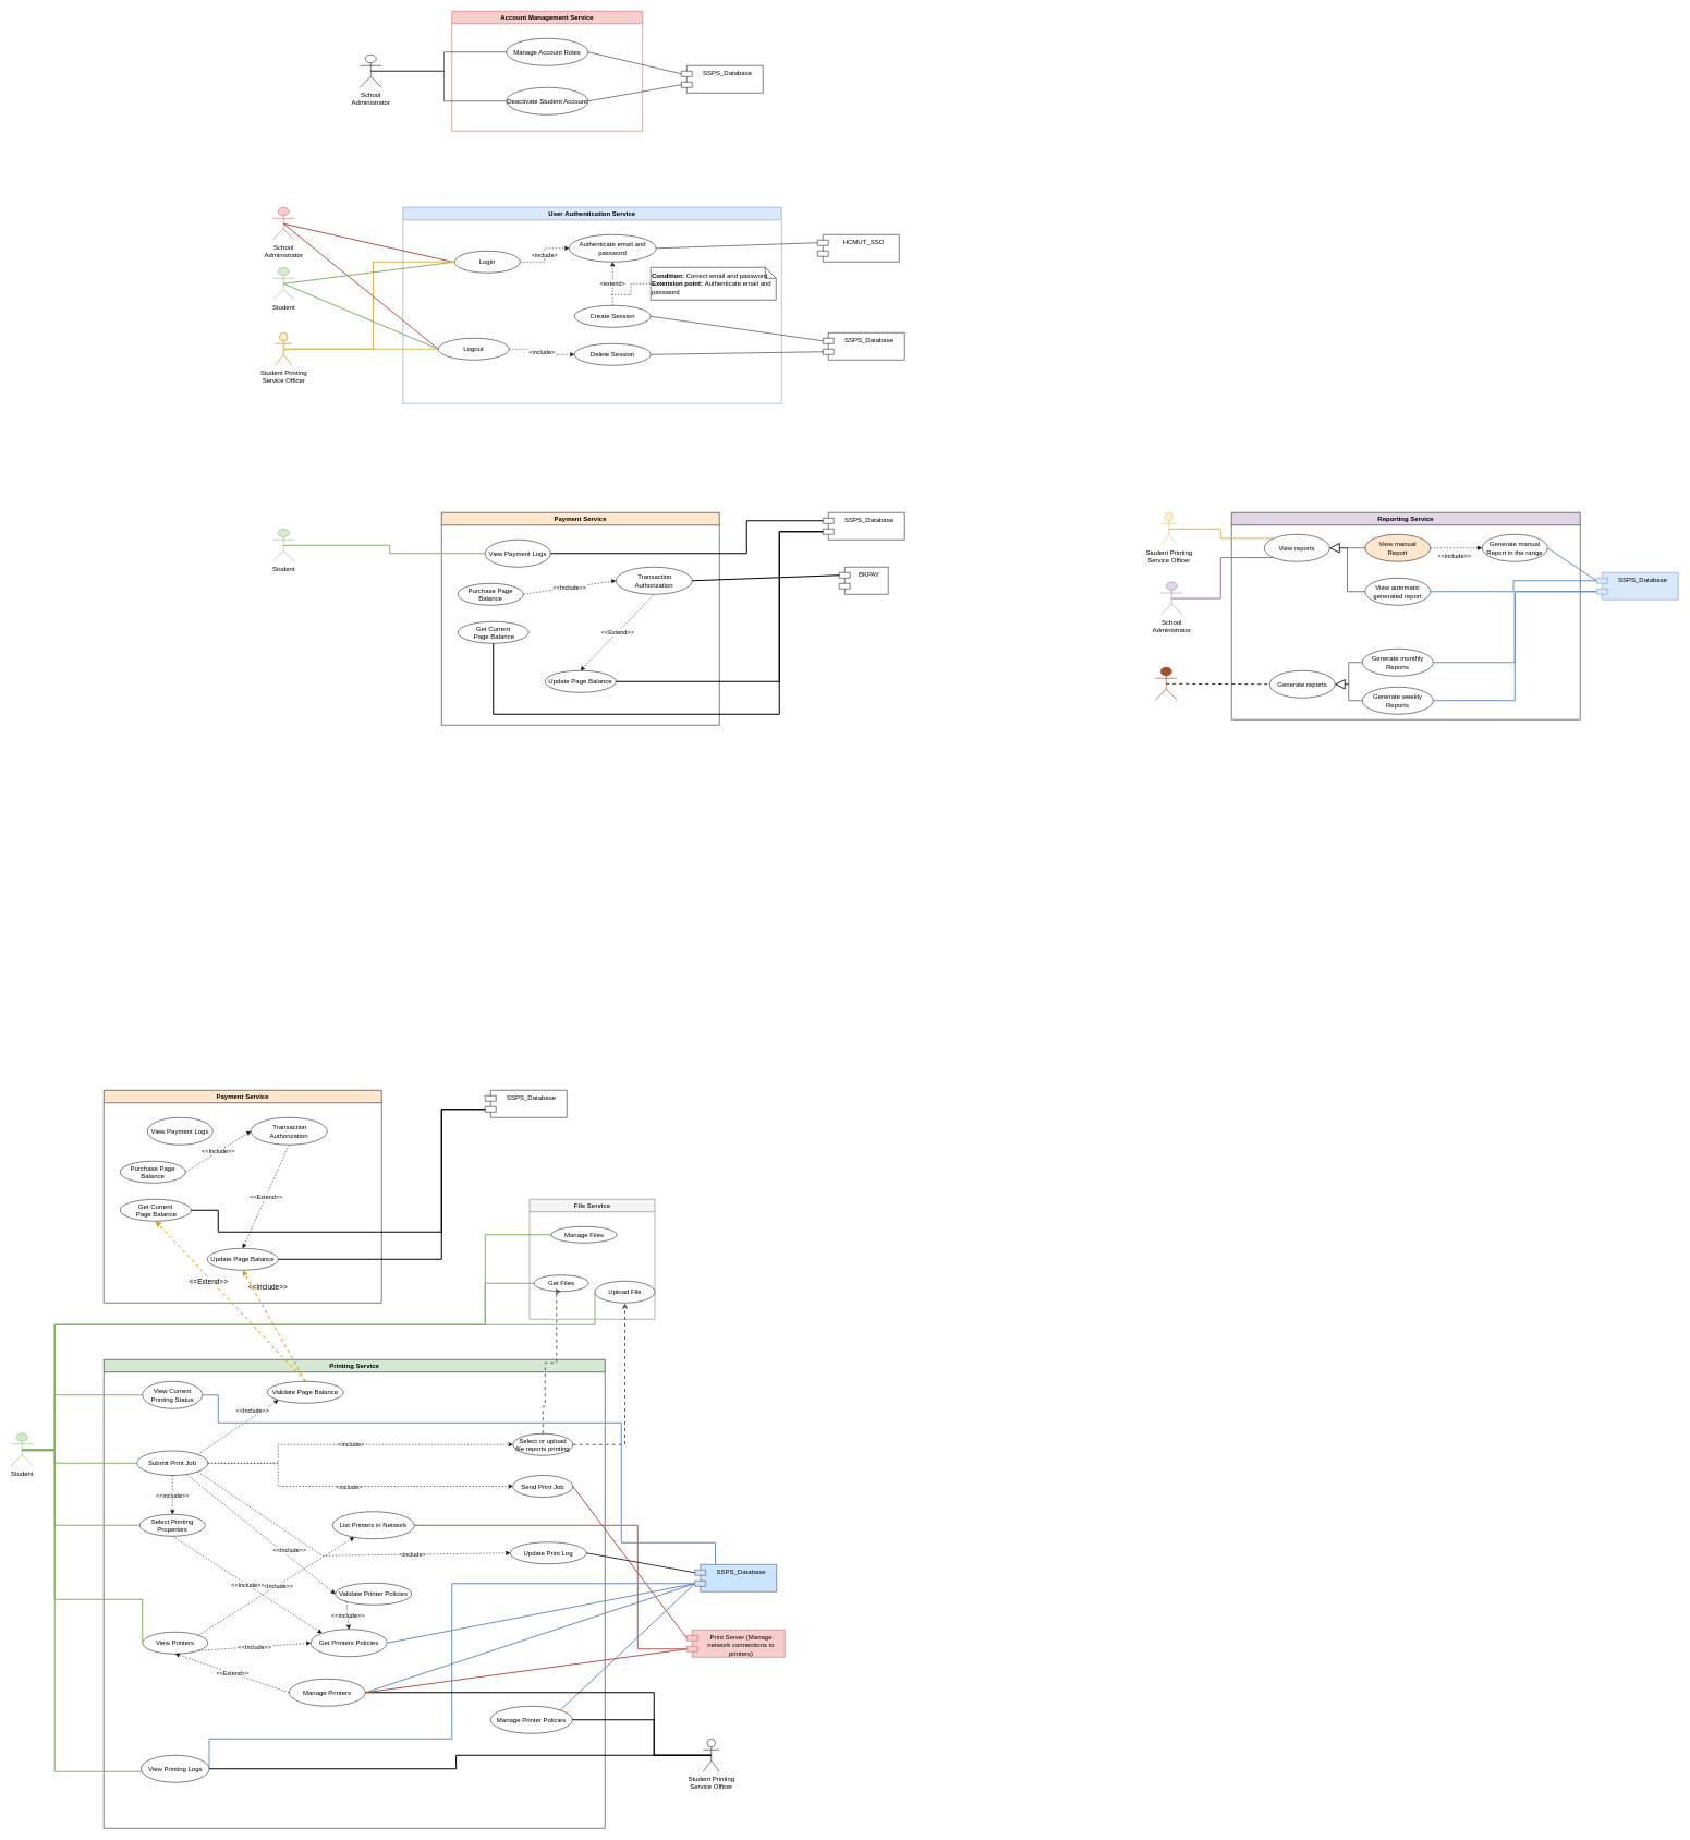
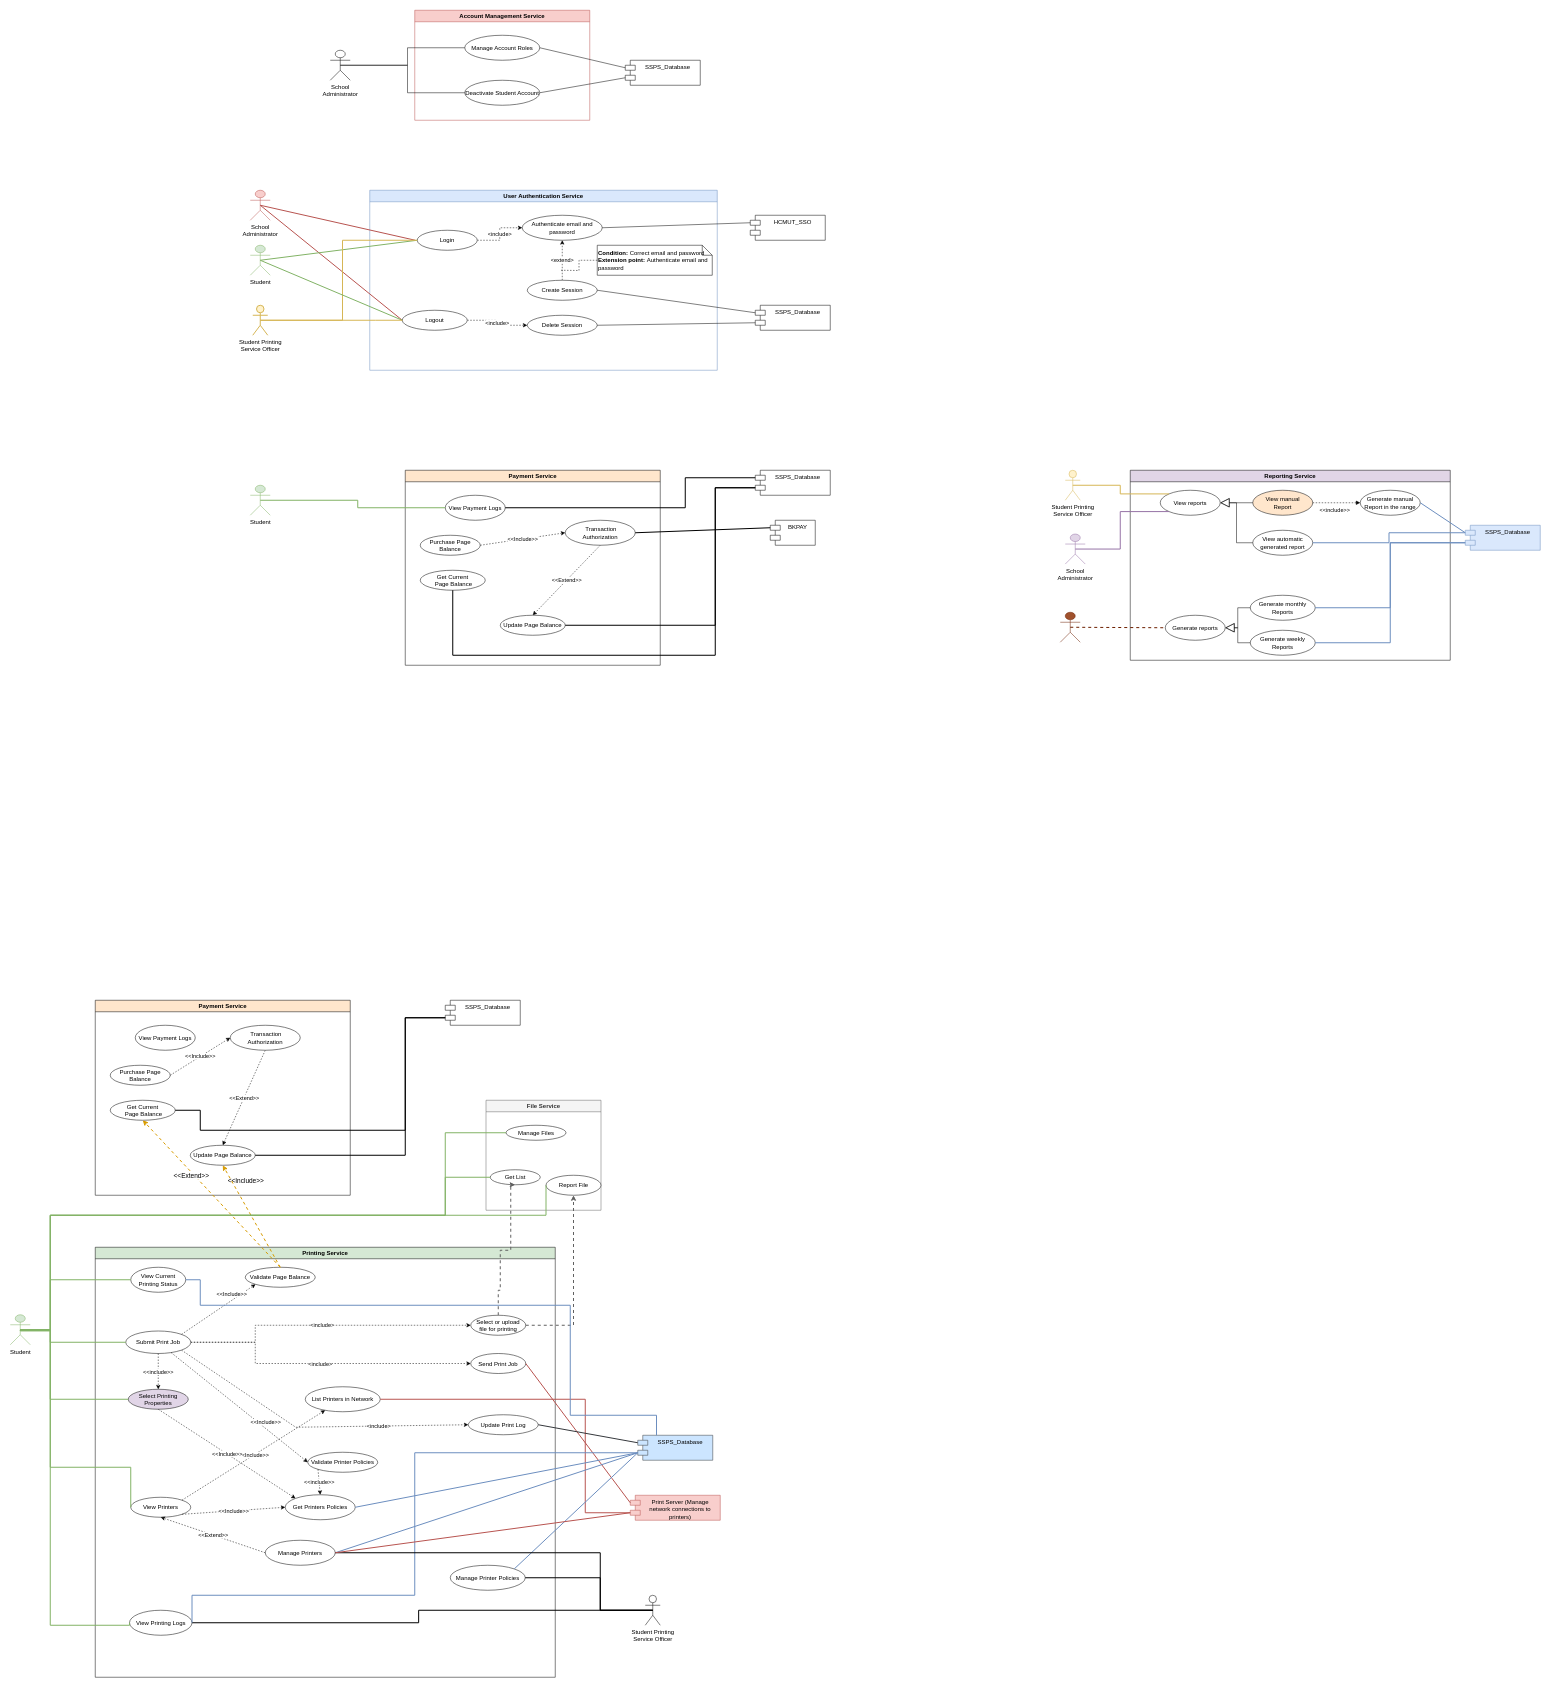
- <mxCell id="83" value="Get Files" style="ellipse;whiteSpace=wrap;html=1;" vertex="1" parent="80"><mxGeometry x="8.5" y="139" width="100" height="30" as="geometry" /></mxCell>
+ <mxCell id="83" value="Get List" style="ellipse;whiteSpace=wrap;html=1;" vertex="1" parent="80"><mxGeometry x="8.5" y="139" width="100" height="30" as="geometry" /></mxCell>
- <mxCell id="82" value="Upload File" style="ellipse;whiteSpace=wrap;html=1;" vertex="1" parent="80"><mxGeometry x="120" y="150" width="110" height="40" as="geometry" /></mxCell>
+ <mxCell id="82" value="Report File" style="ellipse;whiteSpace=wrap;html=1;" vertex="1" parent="80"><mxGeometry x="120" y="150" width="110" height="40" as="geometry" /></mxCell>
- <mxCell id="78" value="Select or upload&lt;br&gt;file reports printing" style="ellipse;whiteSpace=wrap;html=1;" vertex="1" parent="52"><mxGeometry x="751" y="136" width="110" height="40" as="geometry" /></mxCell>
+ <mxCell id="78" value="Select or upload&lt;br&gt;file for printing" style="ellipse;whiteSpace=wrap;html=1;" vertex="1" parent="52"><mxGeometry x="751" y="136" width="110" height="40" as="geometry" /></mxCell>
- <mxCell id="73" value="Select Printing&lt;br&gt;Properties" style="ellipse;whiteSpace=wrap;html=1;" vertex="1" parent="52"><mxGeometry x="66" y="284" width="120" height="40" as="geometry" /></mxCell>
+ <mxCell id="73" value="Select Printing&lt;br&gt;Properties" style="ellipse;whiteSpace=wrap;html=1;fillColor=#e1d5e7;" vertex="1" parent="52"><mxGeometry x="66" y="284" width="120" height="40" as="geometry" /></mxCell>
